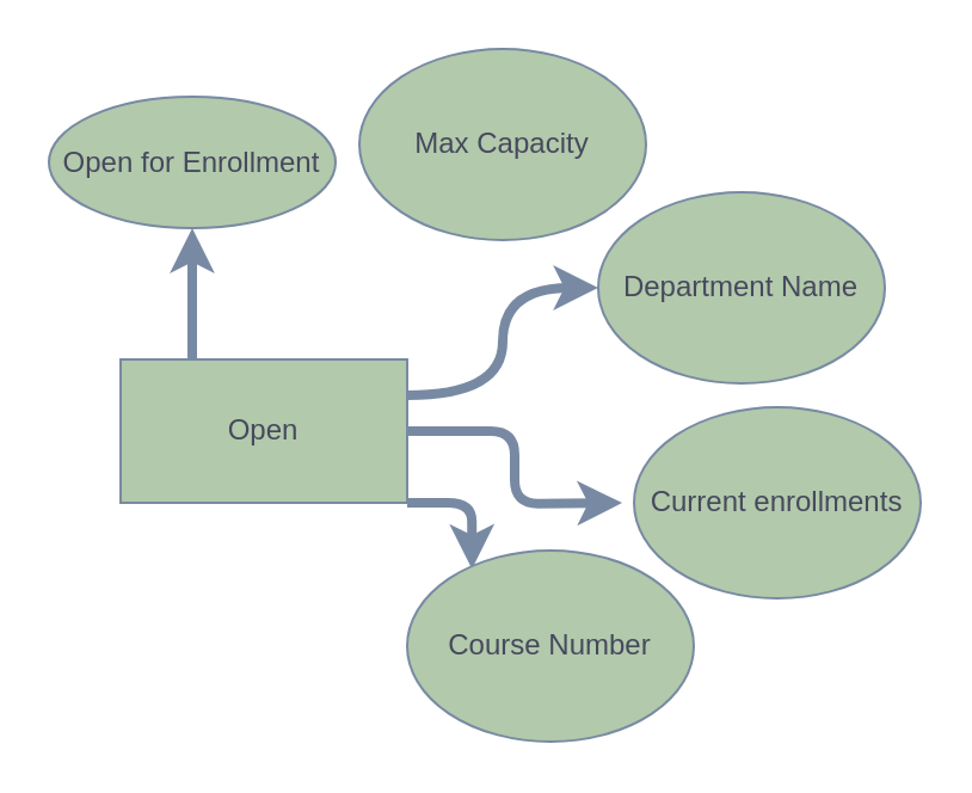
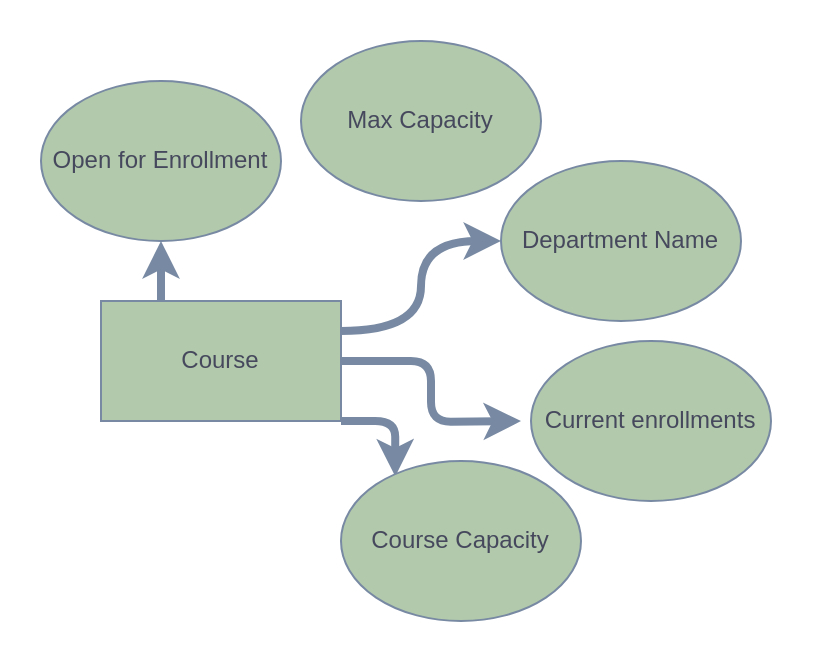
- <mxCell id="9" value="Open for Enrollment" style="ellipse;whiteSpace=wrap;html=1;rounded=0;sketch=0;fontColor=#46495D;strokeColor=#788AA3;fillColor=#B2C9AB;" vertex="1" parent="1"><mxGeometry x="20" y="40" width="120" height="55" as="geometry" /></mxCell>
+ <mxCell id="9" value="Open for Enrollment" style="ellipse;whiteSpace=wrap;html=1;rounded=0;sketch=0;fontColor=#46495D;strokeColor=#788AA3;fillColor=#B2C9AB;" vertex="1" parent="1"><mxGeometry x="20" y="40" width="120" height="80" as="geometry" /></mxCell>
- <mxCell id="6" value="Open" style="rounded=0;whiteSpace=wrap;html=1;fillColor=#B2C9AB;strokeColor=#788AA3;fontColor=#46495D;" vertex="1" parent="1"><mxGeometry x="50" y="150" width="120" height="60" as="geometry" /></mxCell>
+ <mxCell id="6" value="Course" style="rounded=0;whiteSpace=wrap;html=1;fillColor=#B2C9AB;strokeColor=#788AA3;fontColor=#46495D;" vertex="1" parent="1"><mxGeometry x="50" y="150" width="120" height="60" as="geometry" /></mxCell>
- <mxCell id="8" value="Course Number" style="ellipse;whiteSpace=wrap;html=1;rounded=0;sketch=0;fontColor=#46495D;strokeColor=#788AA3;fillColor=#B2C9AB;" vertex="1" parent="1"><mxGeometry x="170" y="230" width="120" height="80" as="geometry" /></mxCell>
+ <mxCell id="8" value="Course Capacity" style="ellipse;whiteSpace=wrap;html=1;rounded=0;sketch=0;fontColor=#46495D;strokeColor=#788AA3;fillColor=#B2C9AB;" vertex="1" parent="1"><mxGeometry x="170" y="230" width="120" height="80" as="geometry" /></mxCell>
